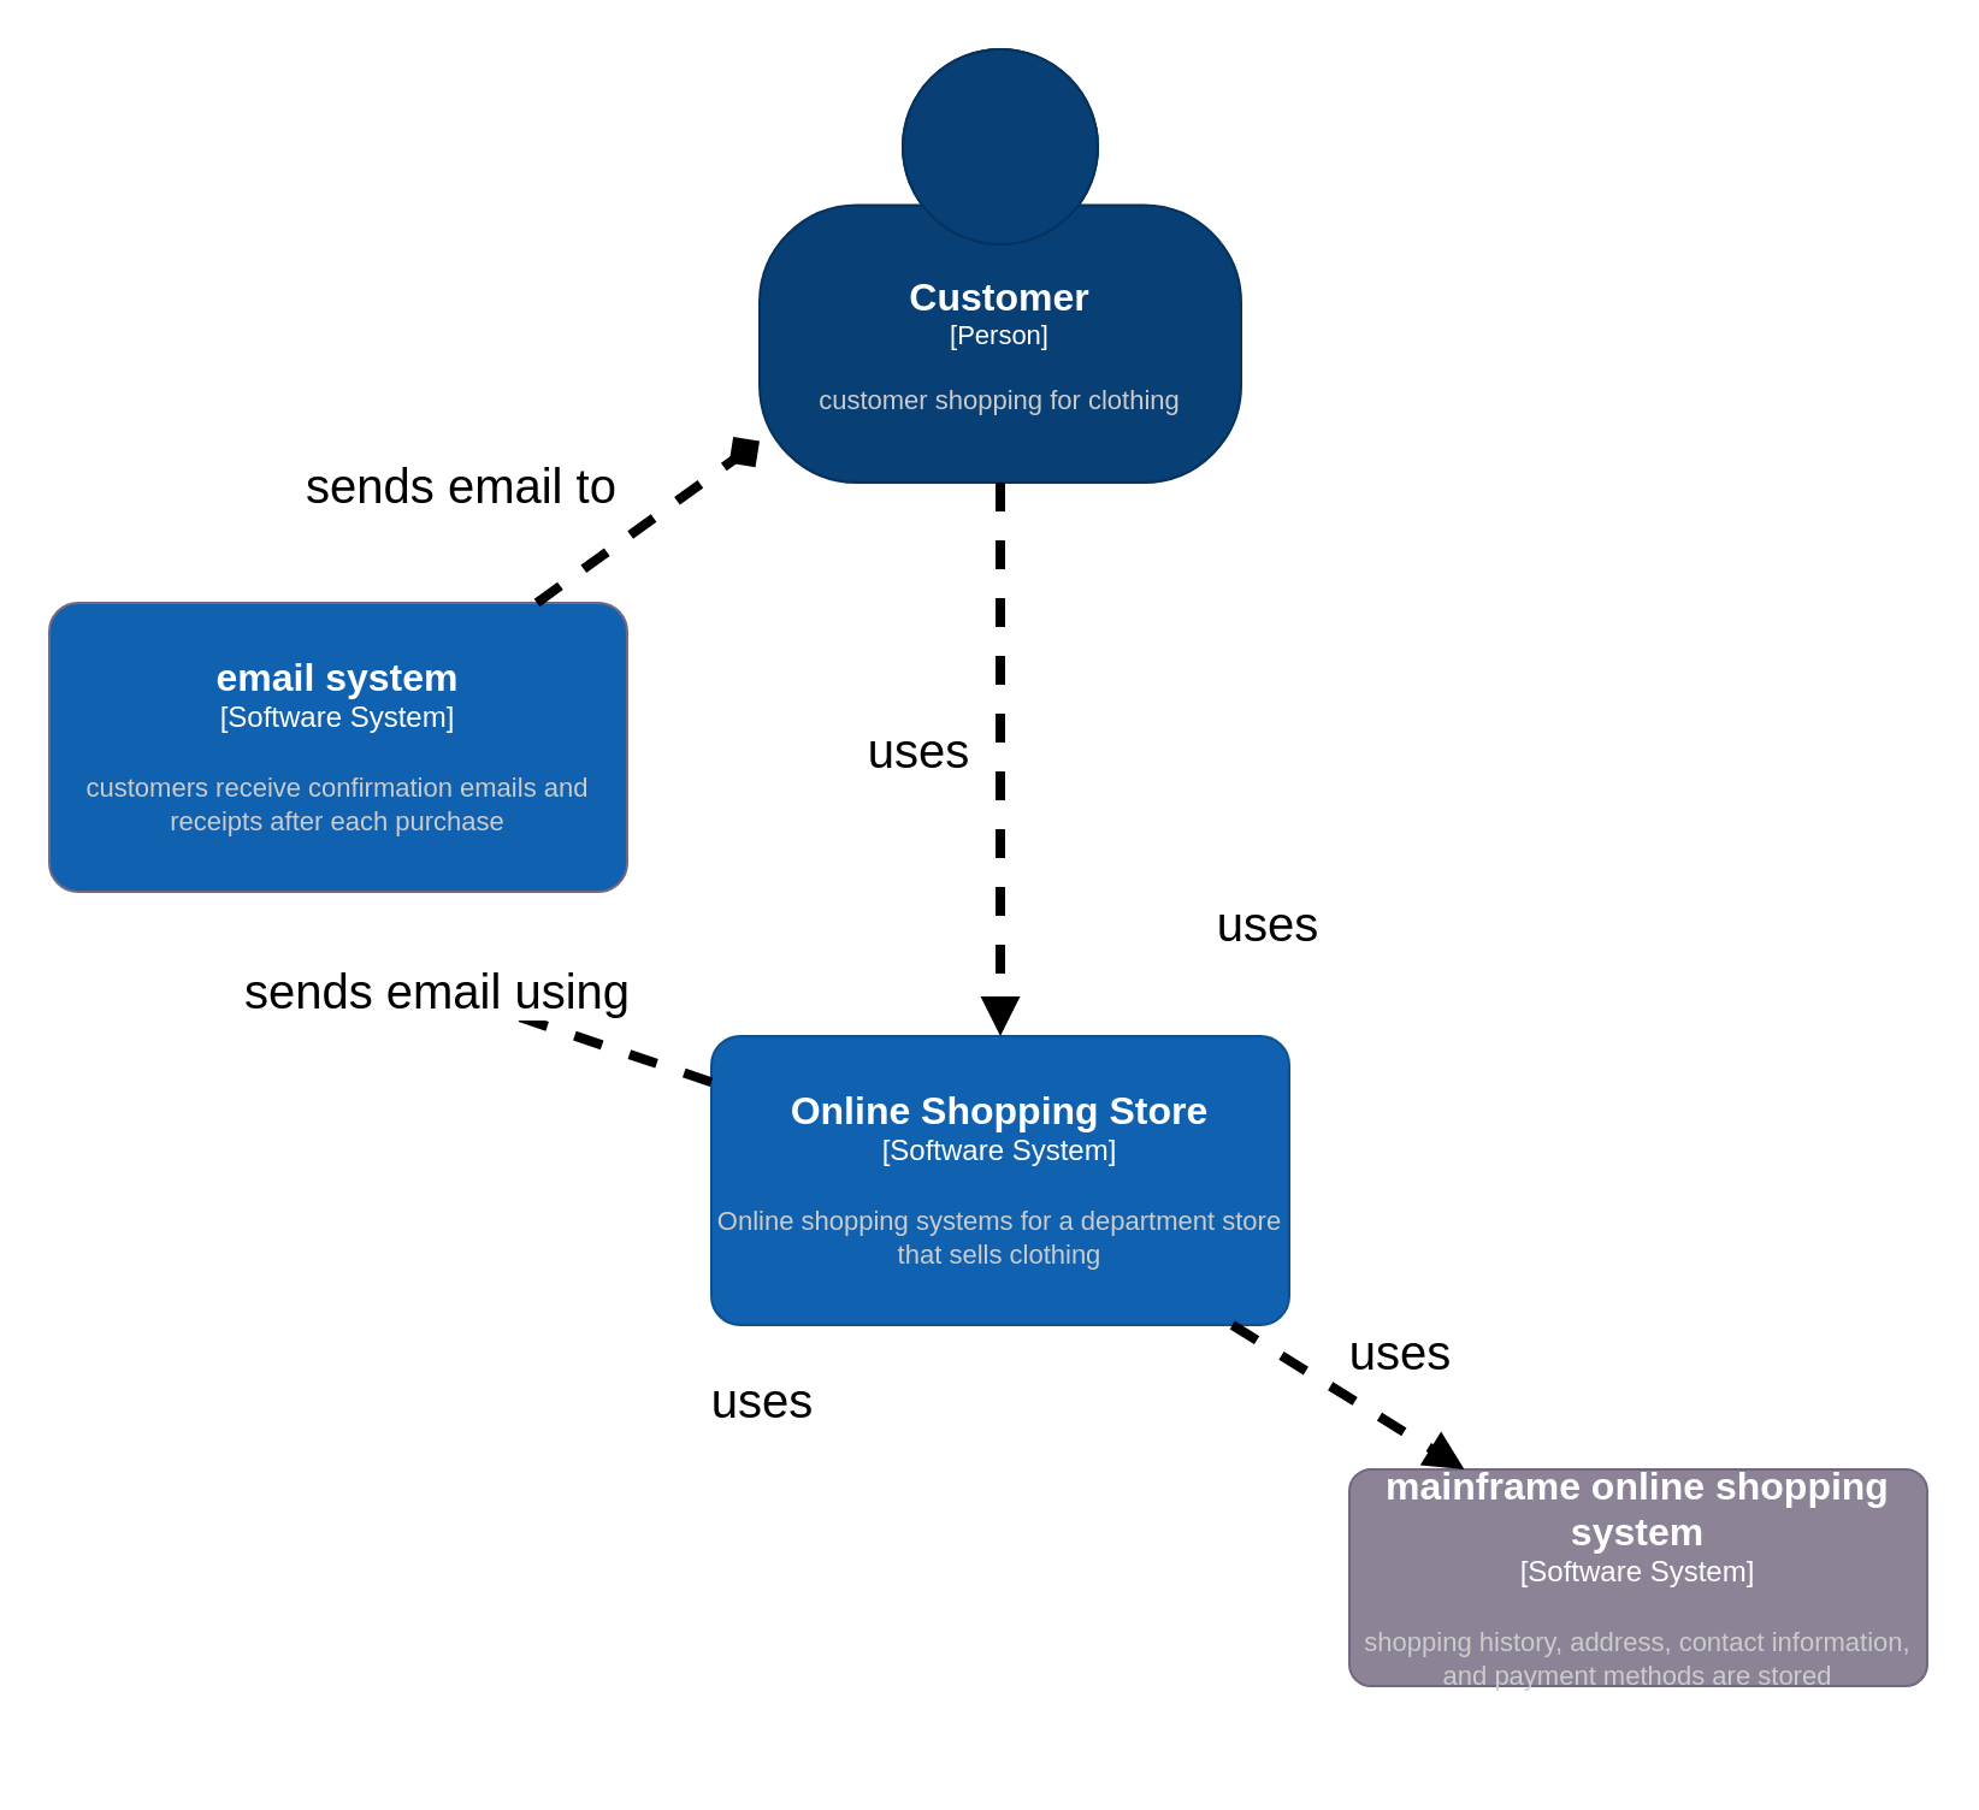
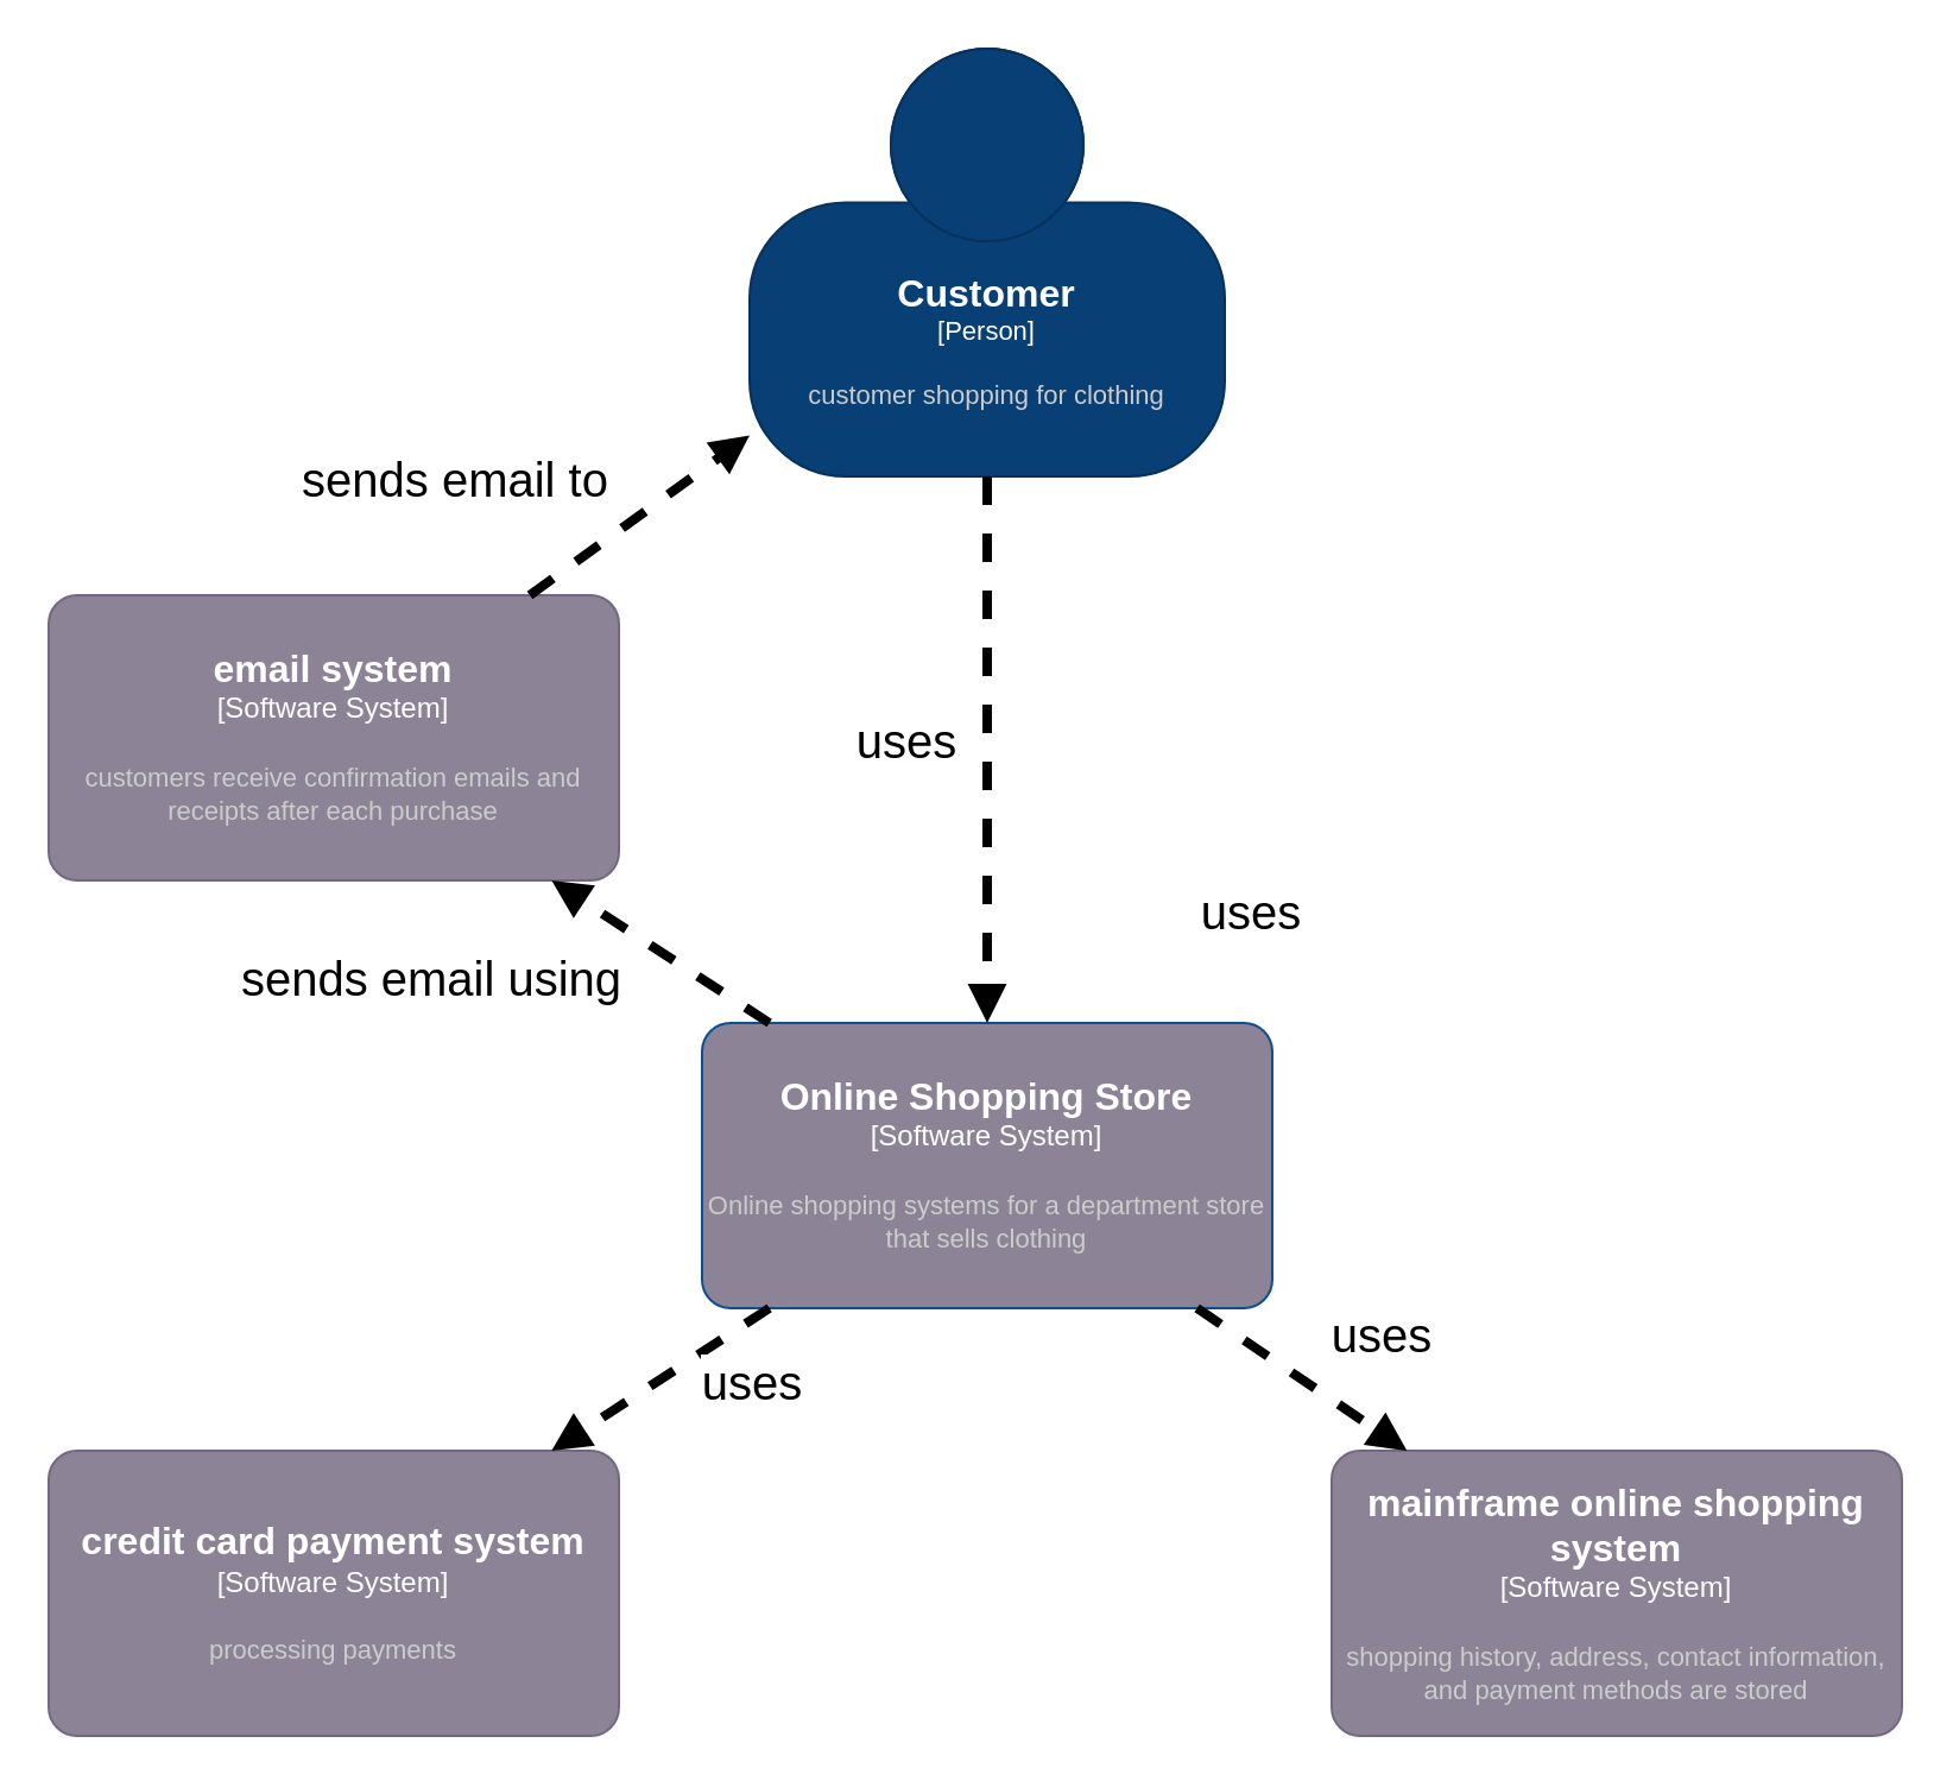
- <mxCell id="10" value="" style="html=1;verticalAlign=bottom;labelBackgroundColor=none;endArrow=diamond;endFill=1;dashed=1;rounded=0;strokeWidth=4;" edge="1" parent="1" source="4" target="6"><mxGeometry width="160" relative="1" as="geometry"><mxPoint x="333" y="440" as="sourcePoint" /><mxPoint x="242" y="380" as="targetPoint" /></mxGeometry></mxCell>
+ <mxCell id="10" value="" style="html=1;verticalAlign=bottom;labelBackgroundColor=none;endArrow=block;endFill=1;dashed=1;rounded=0;strokeWidth=4;" edge="1" parent="1" source="4" target="6"><mxGeometry width="160" relative="1" as="geometry"><mxPoint x="333" y="440" as="sourcePoint" /><mxPoint x="242" y="380" as="targetPoint" /></mxGeometry></mxCell>
- <mxCell id="4" value="&lt;font style=&quot;font-size: 16px&quot;&gt;&lt;b&gt;email system&lt;/b&gt;&lt;/font&gt;&lt;div&gt;[Software System]&lt;/div&gt;&lt;br&gt;&lt;div&gt;&lt;font style=&quot;font-size: 11px&quot;&gt;&lt;font color=&quot;#cccccc&quot;&gt;customers receive confirmation emails and receipts after each purchase&lt;/font&gt;&lt;/div&gt;" style="rounded=1;whiteSpace=wrap;html=1;labelBackgroundColor=none;fillColor=#1061b0;fontColor=#ffffff;align=center;arcSize=10;strokeColor=#736782;metaEdit=1;resizable=0;points=[[0.25,0,0],[0.5,0,0],[0.75,0,0],[1,0.25,0],[1,0.5,0],[1,0.75,0],[0.75,1,0],[0.5,1,0],[0.25,1,0],[0,0.75,0],[0,0.5,0],[0,0.25,0]];" vertex="1" parent="1"><mxGeometry x="20" y="250" width="240" height="120" as="geometry" /></mxCell>
+ <mxCell id="4" value="&lt;font style=&quot;font-size: 16px&quot;&gt;&lt;b&gt;email system&lt;/b&gt;&lt;/font&gt;&lt;div&gt;[Software System]&lt;/div&gt;&lt;br&gt;&lt;div&gt;&lt;font style=&quot;font-size: 11px&quot;&gt;&lt;font color=&quot;#cccccc&quot;&gt;customers receive confirmation emails and receipts after each purchase&lt;/font&gt;&lt;/div&gt;" style="rounded=1;whiteSpace=wrap;html=1;labelBackgroundColor=none;fillColor=#8C8496;fontColor=#ffffff;align=center;arcSize=10;strokeColor=#736782;metaEdit=1;resizable=0;points=[[0.25,0,0],[0.5,0,0],[0.75,0,0],[1,0.25,0],[1,0.5,0],[1,0.75,0],[0.75,1,0],[0.5,1,0],[0.25,1,0],[0,0.75,0],[0,0.5,0],[0,0.25,0]];" vertex="1" parent="1"><mxGeometry x="20" y="250" width="240" height="120" as="geometry" /></mxCell>
- <mxCell id="9" value="" style="html=1;verticalAlign=bottom;labelBackgroundColor=none;endArrow=block;endFill=1;dashed=1;rounded=0;strokeWidth=4;" edge="1" parent="1" source="2" target="16"><mxGeometry width="160" relative="1" as="geometry"><mxPoint x="700" y="480" as="sourcePoint" /><mxPoint x="425" y="440" as="targetPoint" /></mxGeometry></mxCell>
+ <mxCell id="9" value="" style="html=1;verticalAlign=bottom;labelBackgroundColor=none;endArrow=block;endFill=1;dashed=1;rounded=0;strokeWidth=4;" edge="1" parent="1" source="2" target="4"><mxGeometry width="160" relative="1" as="geometry"><mxPoint x="700" y="480" as="sourcePoint" /><mxPoint x="425" y="440" as="targetPoint" /></mxGeometry></mxCell>
- <mxCell id="2" value="&lt;font style=&quot;font-size: 16px&quot;&gt;&lt;b&gt;Online Shopping Store&lt;/b&gt;&lt;/font&gt;&lt;div&gt;[Software System]&lt;/div&gt;&lt;br&gt;&lt;div&gt;&lt;font style=&quot;font-size: 11px&quot;&gt;&lt;font color=&quot;#cccccc&quot;&gt;Online shopping systems for a department store that sells clothing&lt;/font&gt;&lt;/div&gt;" style="rounded=1;whiteSpace=wrap;html=1;labelBackgroundColor=none;fillColor=#1061B0;fontColor=#ffffff;align=center;arcSize=10;strokeColor=#0D5091;metaEdit=1;resizable=0;points=[[0.25,0,0],[0.5,0,0],[0.75,0,0],[1,0.25,0],[1,0.5,0],[1,0.75,0],[0.75,1,0],[0.5,1,0],[0.25,1,0],[0,0.75,0],[0,0.5,0],[0,0.25,0]];" vertex="1" parent="1"><mxGeometry x="295" y="430" width="240" height="120" as="geometry" /></mxCell>
+ <mxCell id="2" value="&lt;font style=&quot;font-size: 16px&quot;&gt;&lt;b&gt;Online Shopping Store&lt;/b&gt;&lt;/font&gt;&lt;div&gt;[Software System]&lt;/div&gt;&lt;br&gt;&lt;div&gt;&lt;font style=&quot;font-size: 11px&quot;&gt;&lt;font color=&quot;#cccccc&quot;&gt;Online shopping systems for a department store that sells clothing&lt;/font&gt;&lt;/div&gt;" style="rounded=1;whiteSpace=wrap;html=1;labelBackgroundColor=none;fillColor=#8c8496;fontColor=#ffffff;align=center;arcSize=10;strokeColor=#0D5091;metaEdit=1;resizable=0;points=[[0.25,0,0],[0.5,0,0],[0.75,0,0],[1,0.25,0],[1,0.5,0],[1,0.75,0],[0.75,1,0],[0.5,1,0],[0.25,1,0],[0,0.75,0],[0,0.5,0],[0,0.25,0]];" vertex="1" parent="1"><mxGeometry x="295" y="430" width="240" height="120" as="geometry" /></mxCell>
+ <mxCell id="12" value="" style="html=1;verticalAlign=bottom;labelBackgroundColor=none;endArrow=block;endFill=1;dashed=1;rounded=0;strokeWidth=4;" edge="1" parent="1" source="2" target="5"><mxGeometry width="160" relative="1" as="geometry"><mxPoint x="513" y="560" as="sourcePoint" /><mxPoint x="602" y="620" as="targetPoint" /></mxGeometry></mxCell>
- <mxCell id="3" value="&lt;font style=&quot;font-size: 16px&quot;&gt;&lt;b&gt;mainframe online shopping system&lt;/b&gt;&lt;/font&gt;&lt;div&gt;[Software System]&lt;/div&gt;&lt;br&gt;&lt;div&gt;&lt;font style=&quot;font-size: 11px&quot;&gt;&lt;font color=&quot;#cccccc&quot;&gt;shopping history, address, contact information, and payment methods are stored&lt;/font&gt;&lt;/div&gt;" style="rounded=1;whiteSpace=wrap;html=1;labelBackgroundColor=none;fillColor=#8C8496;fontColor=#ffffff;align=center;arcSize=10;strokeColor=#736782;metaEdit=1;resizable=0;points=[[0.25,0,0],[0.5,0,0],[0.75,0,0],[1,0.25,0],[1,0.5,0],[1,0.75,0],[0.75,1,0],[0.5,1,0],[0.25,1,0],[0,0.75,0],[0,0.5,0],[0,0.25,0]];" vertex="1" parent="1"><mxGeometry x="560" y="610" width="240" height="90" as="geometry" /></mxCell>
+ <mxCell id="3" value="&lt;font style=&quot;font-size: 16px&quot;&gt;&lt;b&gt;mainframe online shopping system&lt;/b&gt;&lt;/font&gt;&lt;div&gt;[Software System]&lt;/div&gt;&lt;br&gt;&lt;div&gt;&lt;font style=&quot;font-size: 11px&quot;&gt;&lt;font color=&quot;#cccccc&quot;&gt;shopping history, address, contact information, and payment methods are stored&lt;/font&gt;&lt;/div&gt;" style="rounded=1;whiteSpace=wrap;html=1;labelBackgroundColor=none;fillColor=#8C8496;fontColor=#ffffff;align=center;arcSize=10;strokeColor=#736782;metaEdit=1;resizable=0;points=[[0.25,0,0],[0.5,0,0],[0.75,0,0],[1,0.25,0],[1,0.5,0],[1,0.75,0],[0.75,1,0],[0.5,1,0],[0.25,1,0],[0,0.75,0],[0,0.5,0],[0,0.25,0]];" vertex="1" parent="1"><mxGeometry x="560" y="610" width="240" height="120" as="geometry" /></mxCell>
+ <mxCell id="5" value="&lt;font style=&quot;font-size: 16px&quot;&gt;&lt;b&gt;credit card payment system&lt;/b&gt;&lt;/font&gt;&lt;div&gt;[Software System]&lt;/div&gt;&lt;br&gt;&lt;div&gt;&lt;font style=&quot;font-size: 11px&quot;&gt;&lt;font color=&quot;#cccccc&quot;&gt;processing payments&lt;/font&gt;&lt;/div&gt;" style="rounded=1;whiteSpace=wrap;html=1;labelBackgroundColor=none;fillColor=#8C8496;fontColor=#ffffff;align=center;arcSize=10;strokeColor=#736782;metaEdit=1;resizable=0;points=[[0.25,0,0],[0.5,0,0],[0.75,0,0],[1,0.25,0],[1,0.5,0],[1,0.75,0],[0.75,1,0],[0.5,1,0],[0.25,1,0],[0,0.75,0],[0,0.5,0],[0,0.25,0]];" vertex="1" parent="1"><mxGeometry x="20" y="610" width="240" height="120" as="geometry" /></mxCell>
